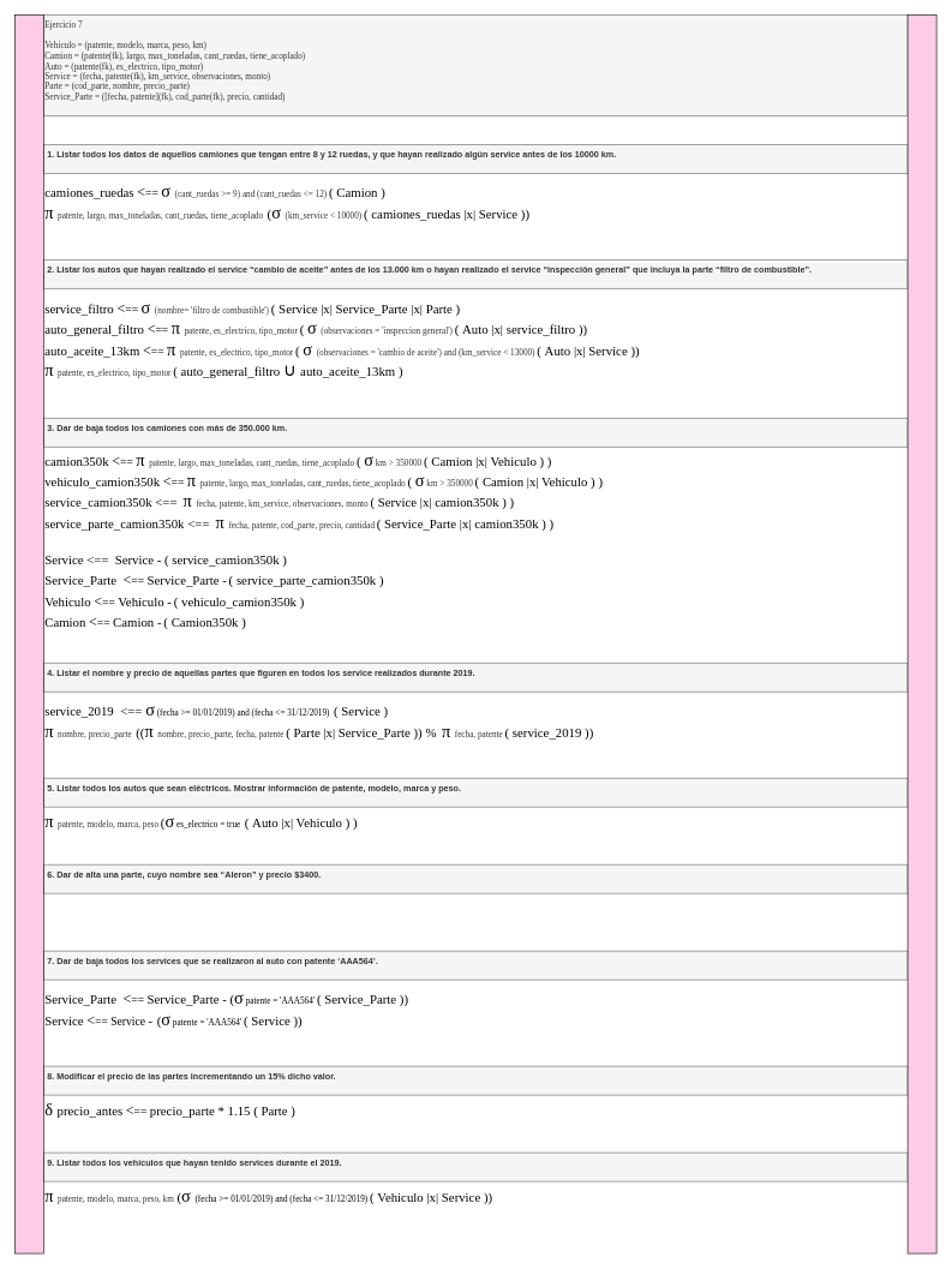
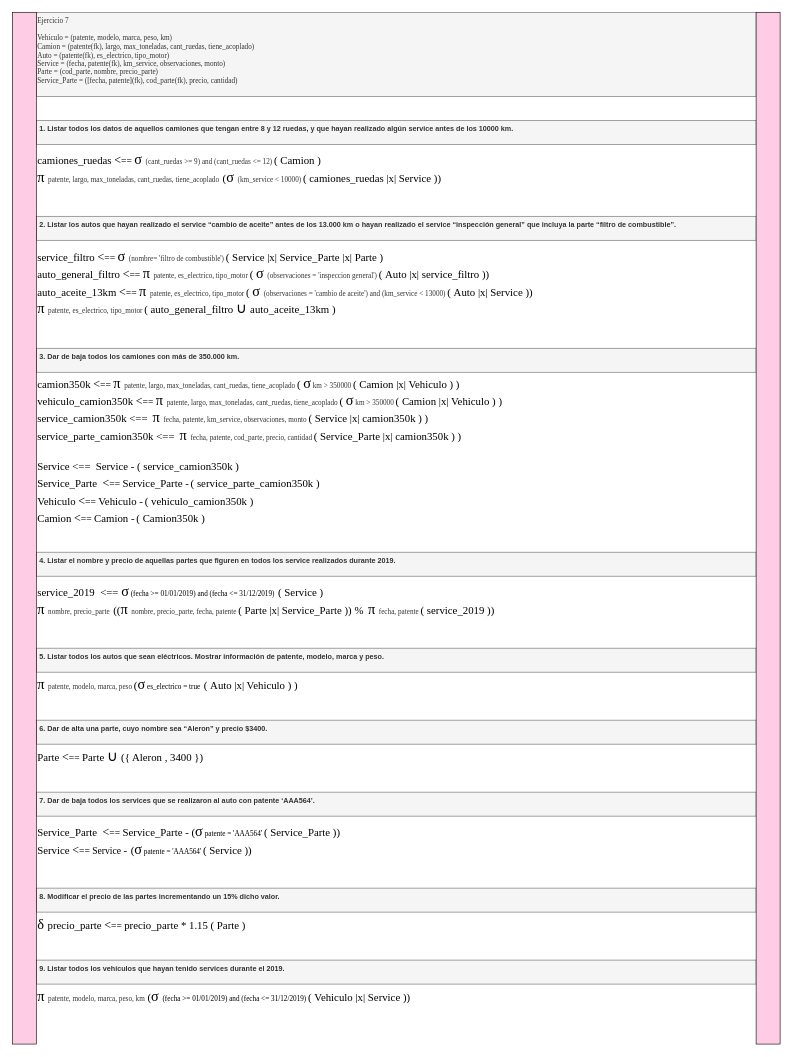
+ <mxCell id="14" value="&lt;div style=&quot;&quot;&gt;&lt;font style=&quot;background-color: initial;&quot;&gt;&lt;span style=&quot;background-color: initial; font-size: 18px;&quot;&gt;Parte&amp;nbsp;&lt;/span&gt;&lt;span style=&quot;font-size: 20px; background-color: initial;&quot;&gt;&amp;lt;&lt;/span&gt;&lt;font style=&quot;font-size: 16px; background-color: initial;&quot;&gt;==&amp;nbsp;&lt;/font&gt;&lt;/font&gt;&lt;span style=&quot;font-size: 18px;&quot;&gt;Parte&amp;nbsp;&lt;/span&gt;&lt;span style=&quot;font-size: 24px; background-color: initial;&quot;&gt;∪&amp;nbsp;&lt;/span&gt;&lt;span style=&quot;background-color: initial; font-size: 18px;&quot;&gt;({ Aleron , 3400 }&lt;/span&gt;&lt;span style=&quot;background-color: initial; font-size: 18px;&quot;&gt;)&lt;/span&gt;&lt;/div&gt;" style="text;whiteSpace=wrap;html=1;verticalAlign=middle;fontFamily=Comic Sans MS;" vertex="1" parent="1"><mxGeometry x="60" y="1240" width="1200" height="40" as="geometry" /></mxCell>
- <mxCell id="16" value="&lt;div&gt;&lt;span style=&quot;font-size: 24px; background-color: initial;&quot;&gt;δ&amp;nbsp;&lt;/span&gt;&lt;font style=&quot;background-color: initial;&quot;&gt;&lt;span style=&quot;background-color: initial; font-size: 18px;&quot;&gt;precio_antes&amp;nbsp;&lt;/span&gt;&lt;span style=&quot;font-size: 20px; background-color: initial;&quot;&gt;&amp;lt;&lt;/span&gt;&lt;font style=&quot;font-size: 16px; background-color: initial;&quot;&gt;==&amp;nbsp;&lt;/font&gt;&lt;/font&gt;&lt;span style=&quot;font-size: 18px;&quot;&gt;precio_parte * 1.15 ( Parte )&lt;/span&gt;&lt;/div&gt;" style="text;whiteSpace=wrap;html=1;verticalAlign=middle;fontFamily=Comic Sans MS;" vertex="1" parent="1"><mxGeometry x="60" y="1520" width="1200" height="40" as="geometry" /></mxCell>
+ <mxCell id="16" value="&lt;div&gt;&lt;span style=&quot;font-size: 24px; background-color: initial;&quot;&gt;δ&amp;nbsp;&lt;/span&gt;&lt;font style=&quot;background-color: initial;&quot;&gt;&lt;span style=&quot;background-color: initial; font-size: 18px;&quot;&gt;precio_parte&amp;nbsp;&lt;/span&gt;&lt;span style=&quot;font-size: 20px; background-color: initial;&quot;&gt;&amp;lt;&lt;/span&gt;&lt;font style=&quot;font-size: 16px; background-color: initial;&quot;&gt;==&amp;nbsp;&lt;/font&gt;&lt;/font&gt;&lt;span style=&quot;font-size: 18px;&quot;&gt;precio_parte * 1.15 ( Parte )&lt;/span&gt;&lt;/div&gt;" style="text;whiteSpace=wrap;html=1;verticalAlign=middle;fontFamily=Comic Sans MS;" vertex="1" parent="1"><mxGeometry x="60" y="1520" width="1200" height="40" as="geometry" /></mxCell>
